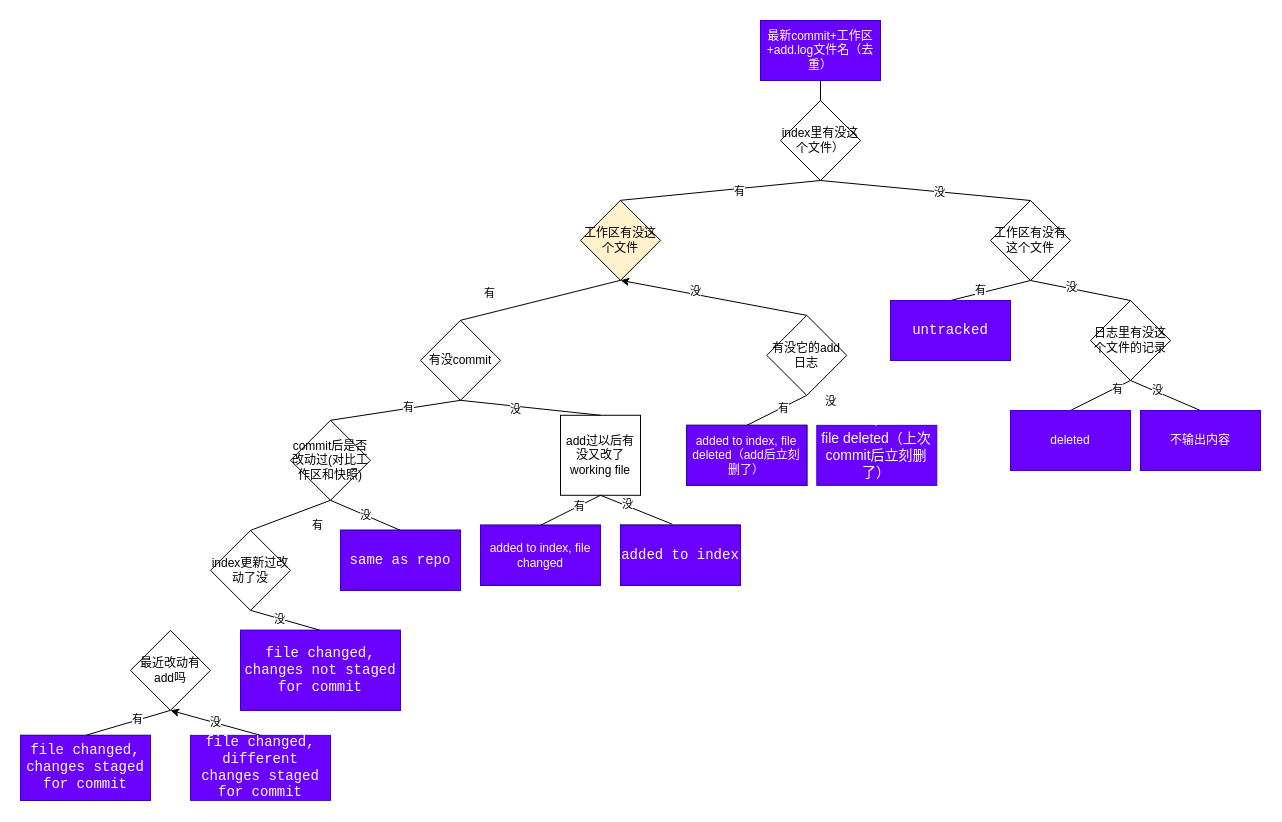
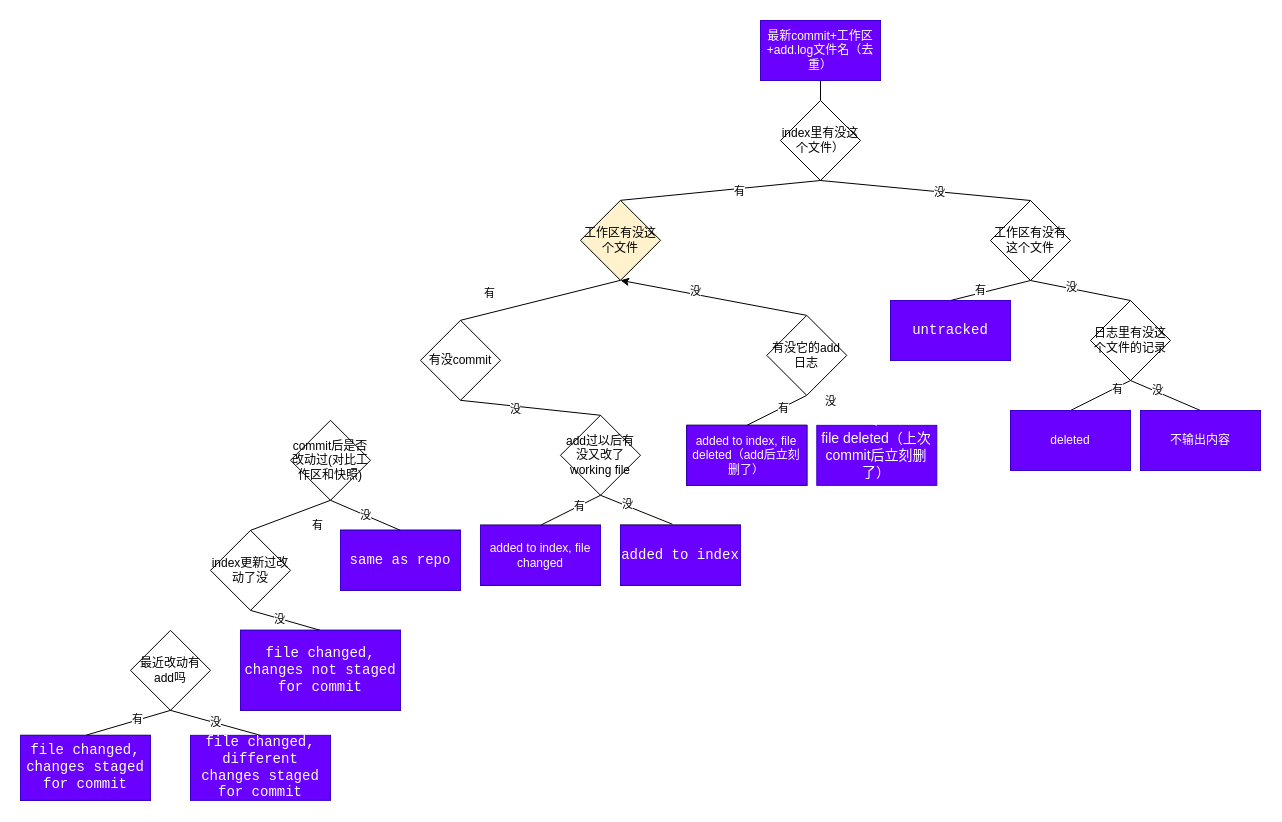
- <mxCell id="10" value="" style="endArrow=none;html=1;rounded=0;exitX=0.5;exitY=1;exitDx=0;exitDy=0;entryX=0.5;entryY=0;entryDx=0;entryDy=0;" parent="1" source="4" target="7" edge="1"><mxGeometry width="50" height="50" relative="1" as="geometry"><mxPoint x="490" y="399.82" as="sourcePoint" /><mxPoint x="434" y="644.74" as="targetPoint" /></mxGeometry></mxCell>
- <mxCell id="11" value="有" style="edgeLabel;html=1;align=center;verticalAlign=middle;resizable=0;points=[];" parent="10" vertex="1" connectable="0"><mxGeometry x="-0.192" y="-1" relative="1" as="geometry"><mxPoint as="offset" /></mxGeometry></mxCell>
- <mxCell id="26" value="add过以后有没又改了working file" style="whiteSpace=wrap;html=1;rounded=0;" parent="1" vertex="1"><mxGeometry x="560" y="414.78" width="80" height="80" as="geometry" /></mxCell>
+ <mxCell id="26" value="add过以后有没又改了working file" style="rhombus;whiteSpace=wrap;html=1;" parent="1" vertex="1"><mxGeometry x="560" y="414.78" width="80" height="80" as="geometry" /></mxCell>
- <mxCell id="60" value="没" style="endArrow=classic;html=1;rounded=0;entryX=0.5;entryY=1;entryDx=0;entryDy=0;exitX=0.5;exitY=0;exitDx=0;exitDy=0;" parent="1" source="16" target="14" edge="1"><mxGeometry width="50" height="50" relative="1" as="geometry"><mxPoint x="-66" y="554.82" as="sourcePoint" /><mxPoint x="-16" y="504.82" as="targetPoint" /></mxGeometry></mxCell>
+ <mxCell id="60" value="没" style="endArrow=none;html=1;rounded=0;entryX=0.5;entryY=1;entryDx=0;entryDy=0;exitX=0.5;exitY=0;exitDx=0;exitDy=0;" parent="1" source="16" target="14" edge="1"><mxGeometry width="50" height="50" relative="1" as="geometry"><mxPoint x="-66" y="554.82" as="sourcePoint" /><mxPoint x="-16" y="504.82" as="targetPoint" /></mxGeometry></mxCell>
